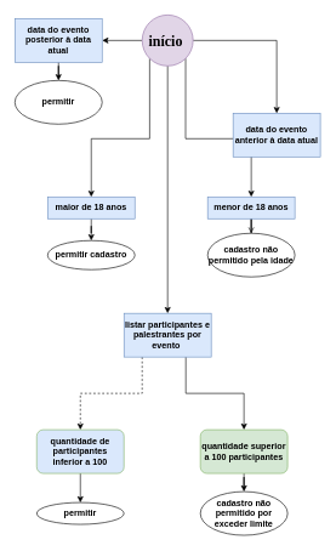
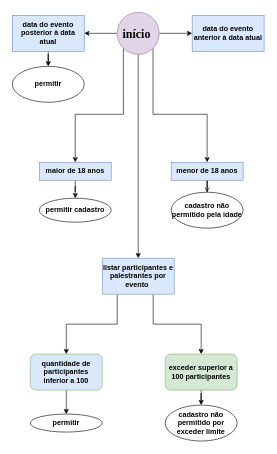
- <mxCell id="10" value="&lt;b&gt;data do evento anterior à data atual&lt;/b&gt;" style="whiteSpace=wrap;html=1;fillColor=#dae8fc;strokeColor=#6c8ebf;" vertex="1" parent="1"><mxGeometry x="320" y="155" width="120" height="60" as="geometry" /></mxCell>
+ <mxCell id="10" value="&lt;b&gt;data do evento anterior à data atual&lt;/b&gt;" style="whiteSpace=wrap;html=1;fillColor=#dae8fc;strokeColor=#6c8ebf;" vertex="1" parent="1"><mxGeometry x="320" y="25" width="120" height="60" as="geometry" /></mxCell>
- <mxCell id="16" value="" style="edgeStyle=orthogonalEdgeStyle;rounded=0;orthogonalLoop=1;jettySize=auto;html=1;fontFamily=Garamond;fontSize=20;dashed=1;" edge="1" parent="1" source="18" target="22"><mxGeometry relative="1" as="geometry"><Array as="points"><mxPoint x="195" y="540" /><mxPoint x="110" y="540" /></Array></mxGeometry></mxCell>
+ <mxCell id="16" value="" style="edgeStyle=orthogonalEdgeStyle;rounded=0;orthogonalLoop=1;jettySize=auto;html=1;fontFamily=Garamond;fontSize=20;" edge="1" parent="1" source="18" target="22"><mxGeometry relative="1" as="geometry"><Array as="points"><mxPoint x="195" y="540" /><mxPoint x="110" y="540" /></Array></mxGeometry></mxCell>
- <mxCell id="24" value="&lt;b&gt;quantidade superior a 100 participantes&lt;/b&gt;" style="rounded=1;whiteSpace=wrap;html=1;fillColor=#d5e8d4;strokeColor=#82b366;" vertex="1" parent="1"><mxGeometry x="275" y="590" width="120" height="60" as="geometry" /></mxCell>
+ <mxCell id="24" value="&lt;b&gt;exceder superior a 100 participantes&lt;/b&gt;" style="rounded=1;whiteSpace=wrap;html=1;fillColor=#d5e8d4;strokeColor=#82b366;" vertex="1" parent="1"><mxGeometry x="275" y="590" width="120" height="60" as="geometry" /></mxCell>
